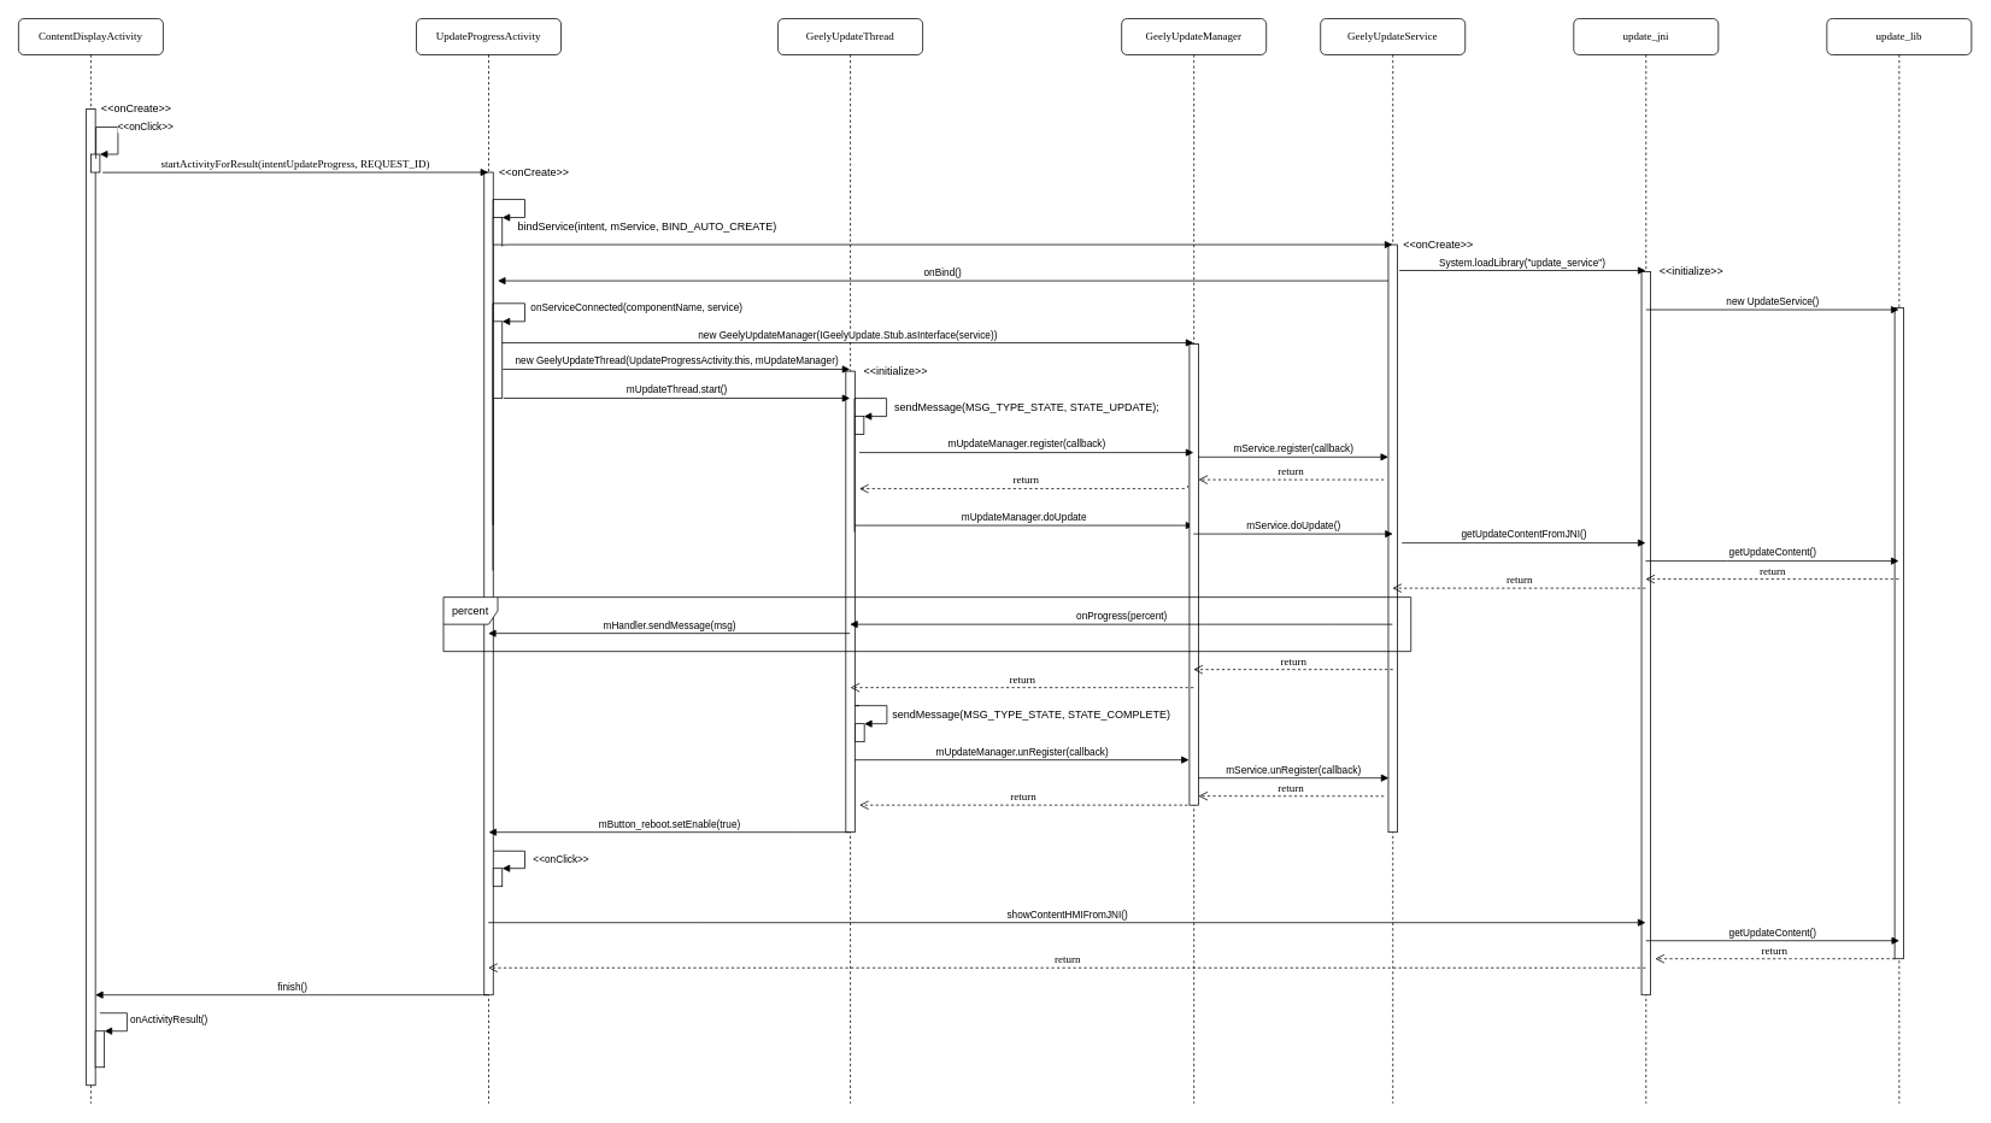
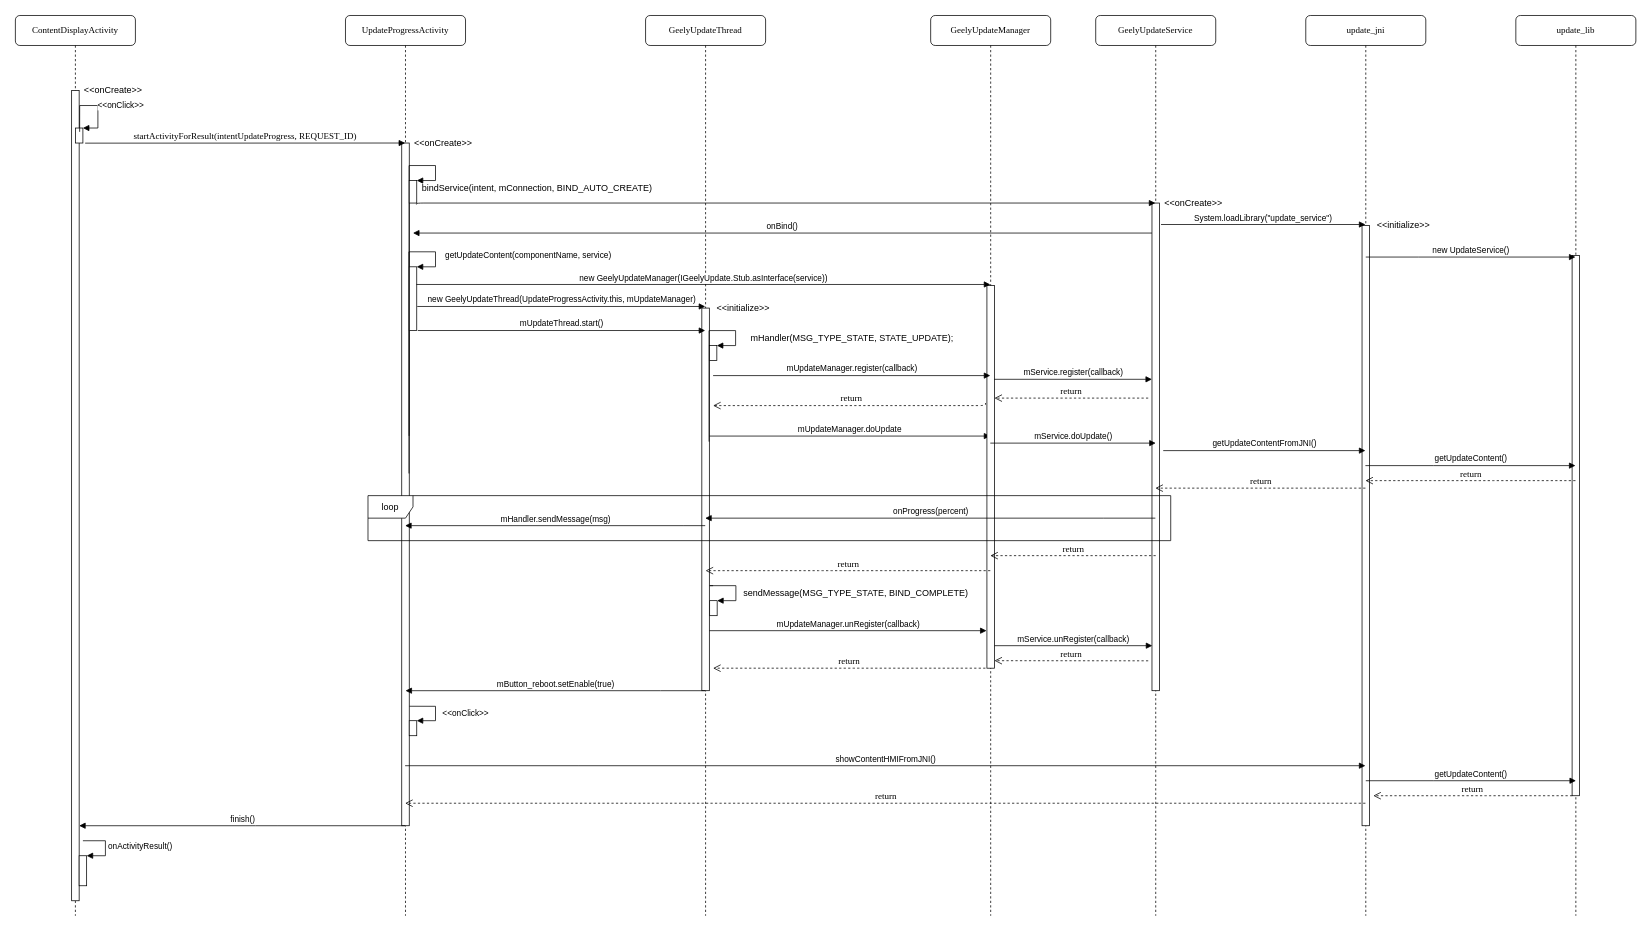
- <mxCell id="42" value="bindService(intent, mService, BIND_AUTO_CREATE)" style="text;html=1;align=center;verticalAlign=middle;resizable=0;points=[];autosize=1;strokeColor=none;fillColor=none;" parent="1" vertex="1"><mxGeometry x="555" y="240" width="320" height="20" as="geometry" /></mxCell>
+ <mxCell id="42" value="bindService(intent, mConnection, BIND_AUTO_CREATE)" style="text;html=1;align=center;verticalAlign=middle;resizable=0;points=[];autosize=1;strokeColor=none;fillColor=none;" parent="1" vertex="1"><mxGeometry x="555" y="240" width="320" height="20" as="geometry" /></mxCell>
- <mxCell id="61" value="&lt;span style=&quot;font-size: 11px ; text-align: left ; background-color: rgb(255 , 255 , 255)&quot;&gt;onServiceConnected(componentName, service)&amp;nbsp;&lt;/span&gt;" style="text;html=1;align=center;verticalAlign=middle;resizable=0;points=[];autosize=1;strokeColor=none;fillColor=none;" parent="1" vertex="1"><mxGeometry x="580" y="330" width="250" height="20" as="geometry" /></mxCell>
+ <mxCell id="61" value="&lt;span style=&quot;font-size: 11px ; text-align: left ; background-color: rgb(255 , 255 , 255)&quot;&gt;getUpdateContent(componentName, service)&amp;nbsp;&lt;/span&gt;" style="text;html=1;align=center;verticalAlign=middle;resizable=0;points=[];autosize=1;strokeColor=none;fillColor=none;" parent="1" vertex="1"><mxGeometry x="580" y="330" width="250" height="20" as="geometry" /></mxCell>
- <mxCell id="64" value="sendMessage(MSG_TYPE_STATE, STATE_UPDATE);" style="text;html=1;align=center;verticalAlign=middle;resizable=0;points=[];autosize=1;strokeColor=none;fillColor=none;" parent="1" vertex="1"><mxGeometry x="980" y="440" width="310" height="20" as="geometry" /></mxCell>
+ <mxCell id="64" value="mHandler(MSG_TYPE_STATE, STATE_UPDATE);" style="text;html=1;align=center;verticalAlign=middle;resizable=0;points=[];autosize=1;strokeColor=none;fillColor=none;" parent="1" vertex="1"><mxGeometry x="980" y="440" width="310" height="20" as="geometry" /></mxCell>
- <mxCell id="63" value="percent" style="shape=umlFrame;whiteSpace=wrap;html=1;" parent="1" vertex="1"><mxGeometry x="490" y="660" width="1070" height="60" as="geometry" /></mxCell>
+ <mxCell id="63" value="loop" style="shape=umlFrame;whiteSpace=wrap;html=1;" parent="1" vertex="1"><mxGeometry x="490" y="660" width="1070" height="60" as="geometry" /></mxCell>
- <mxCell id="65" value="sendMessage(MSG_TYPE_STATE, STATE_COMPLETE)" style="text;html=1;align=center;verticalAlign=middle;resizable=0;points=[];autosize=1;strokeColor=none;fillColor=none;" parent="1" vertex="1"><mxGeometry x="980" y="780" width="320" height="20" as="geometry" /></mxCell>
+ <mxCell id="65" value="sendMessage(MSG_TYPE_STATE, BIND_COMPLETE)" style="text;html=1;align=center;verticalAlign=middle;resizable=0;points=[];autosize=1;strokeColor=none;fillColor=none;" parent="1" vertex="1"><mxGeometry x="980" y="780" width="320" height="20" as="geometry" /></mxCell>
